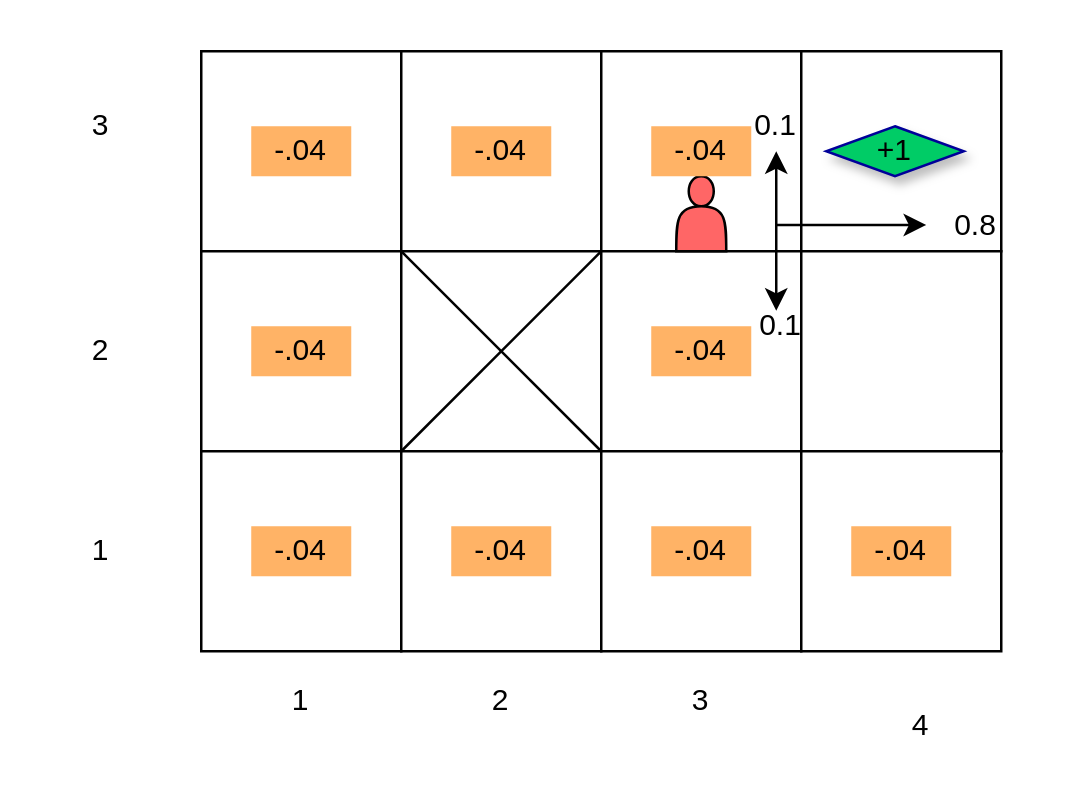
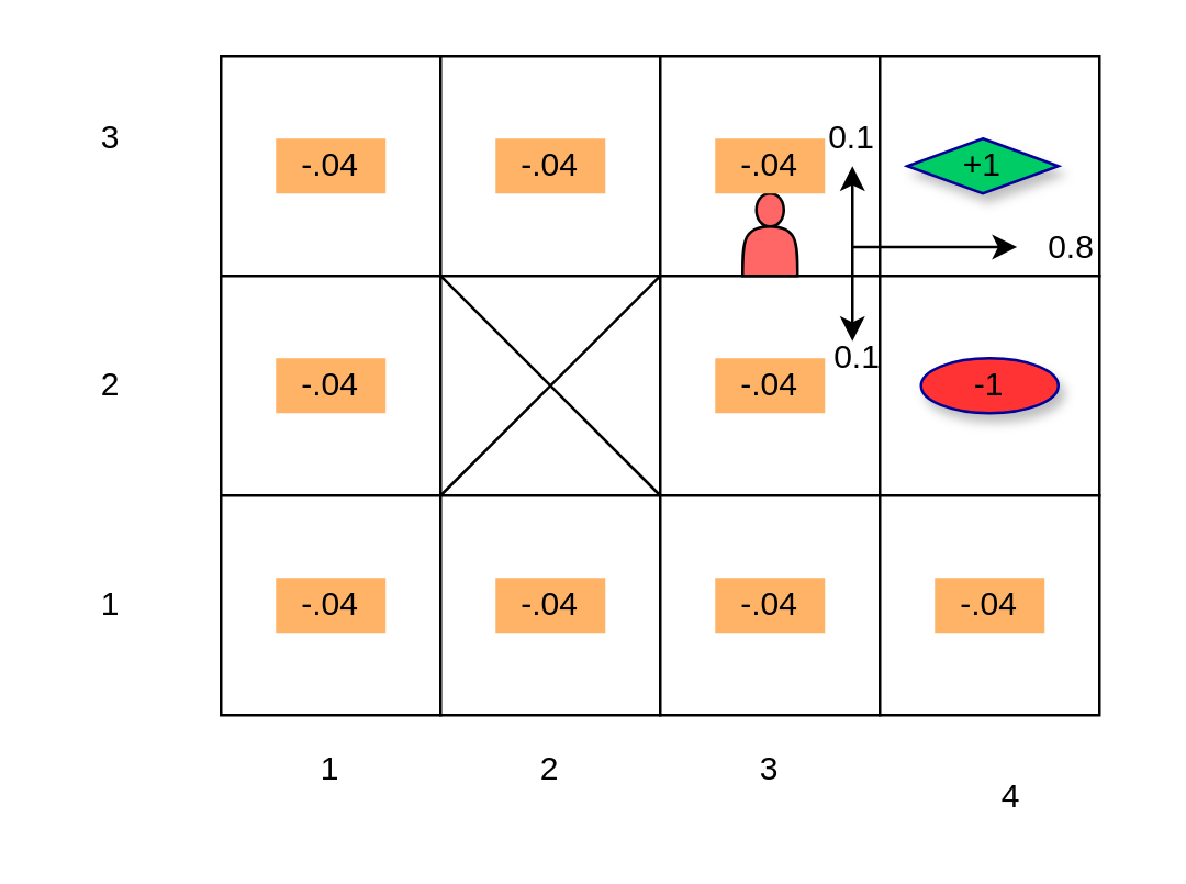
+ <mxCell id="25" value="-1" style="ellipse;whiteSpace=wrap;html=1;align=center;container=1;recursiveResize=0;treeFolding=1;treeMoving=1;shadow=1;strokeColor=#000099;fillColor=#FF3333;" parent="1" vertex="1"><mxGeometry x="335" y="130" width="50" height="20" as="geometry" /></mxCell>
